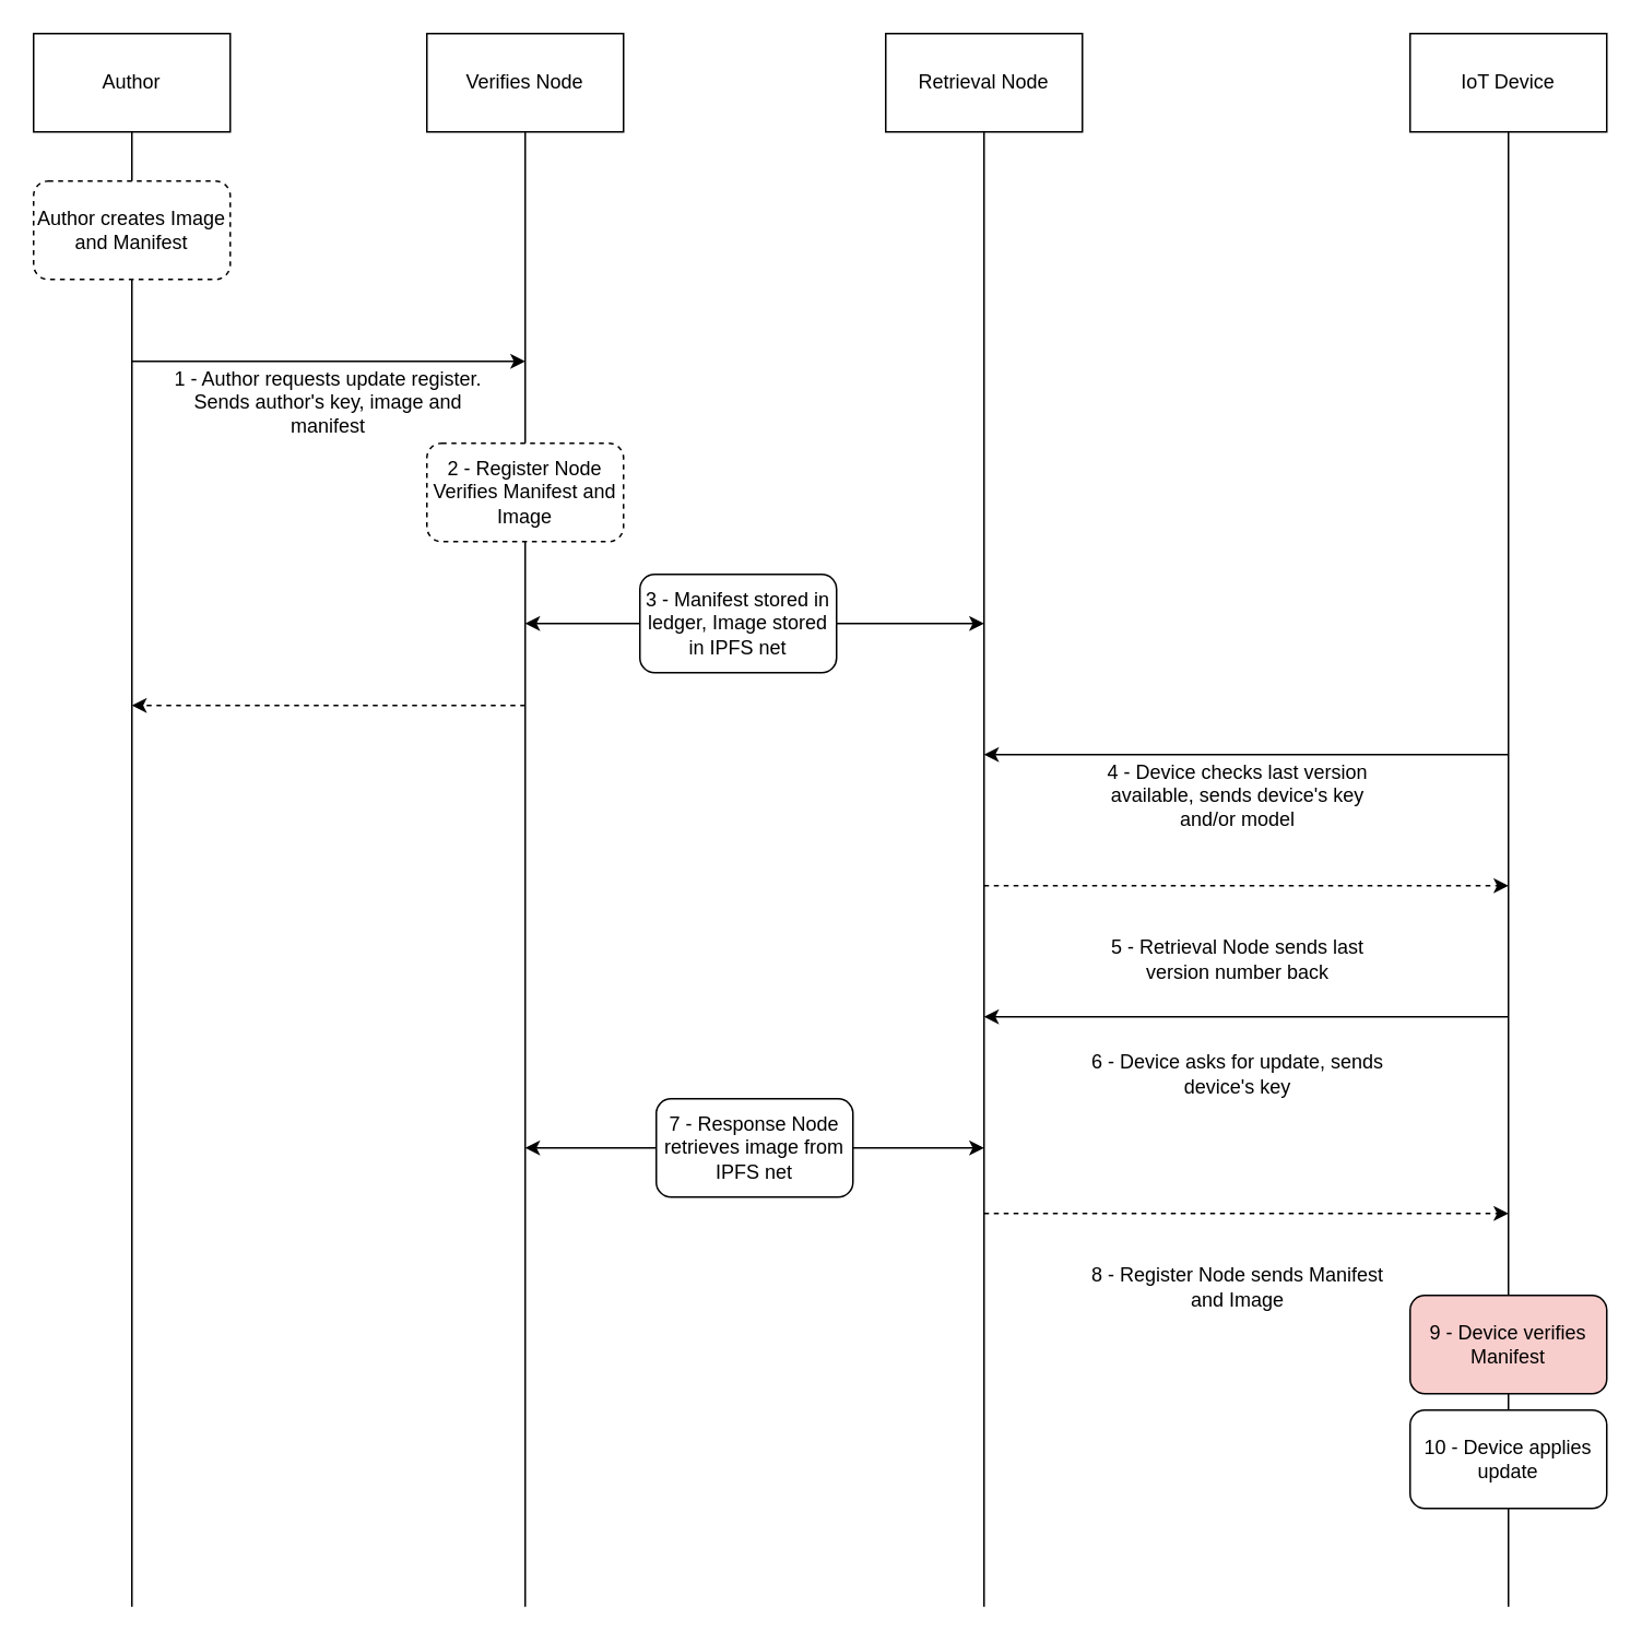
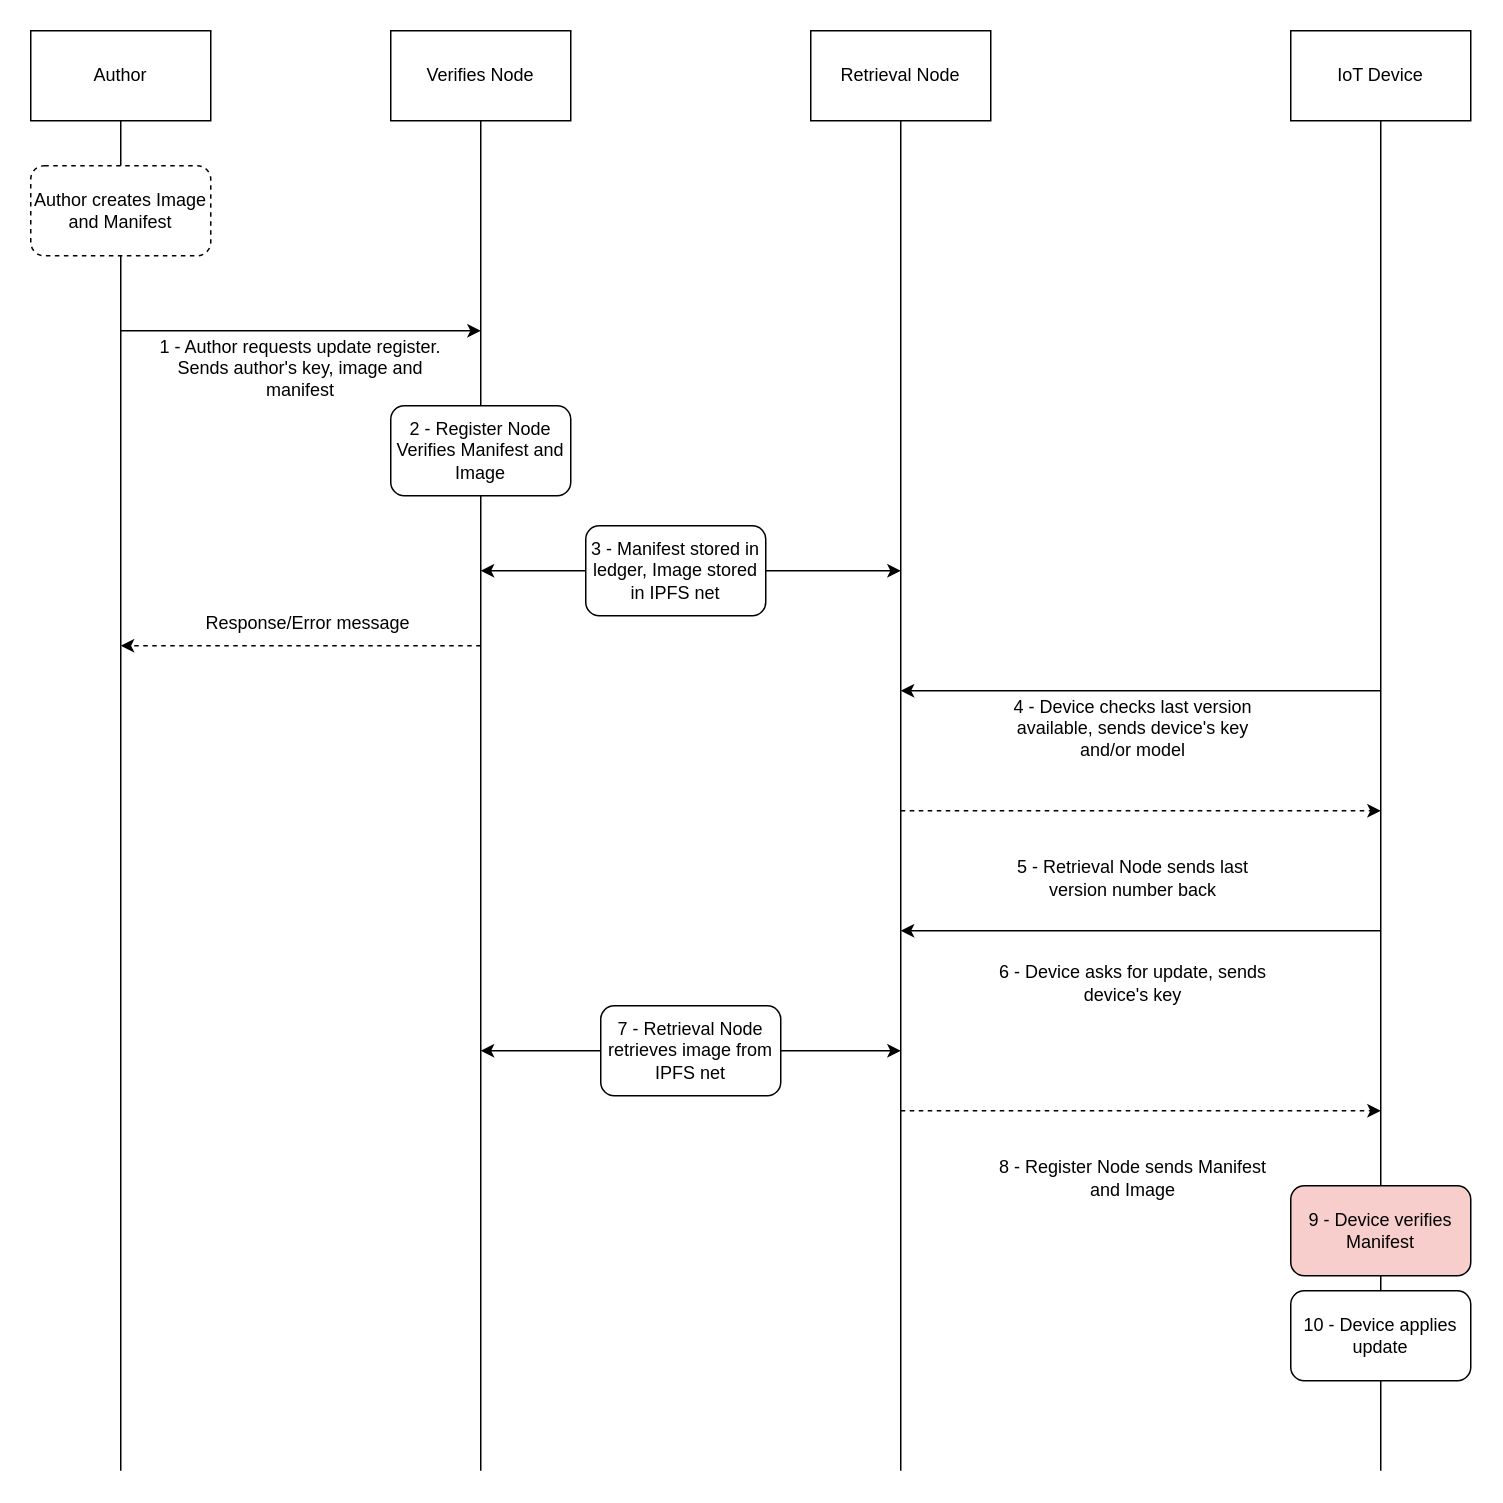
- <mxCell id="13" value="2 - Register Node Verifies Manifest and Image" style="rounded=1;whiteSpace=wrap;html=1;dashed=1;" parent="1" vertex="1"><mxGeometry x="260" y="270" width="120" height="60" as="geometry" /></mxCell>
+ <mxCell id="13" value="2 - Register Node Verifies Manifest and Image" style="rounded=1;whiteSpace=wrap;html=1;" parent="1" vertex="1"><mxGeometry x="260" y="270" width="120" height="60" as="geometry" /></mxCell>
+ <mxCell id="29" value="Response/Error message" style="text;html=1;strokeColor=none;fillColor=none;align=center;verticalAlign=middle;whiteSpace=wrap;rounded=0;" vertex="1" parent="1"><mxGeometry x="130" y="400" width="150" height="30" as="geometry" /></mxCell>
- <mxCell id="27" value="7 - Response Node retrieves image from IPFS net" style="rounded=1;whiteSpace=wrap;html=1;" parent="1" vertex="1"><mxGeometry x="400" y="670" width="120" height="60" as="geometry" /></mxCell>
+ <mxCell id="27" value="7 - Retrieval Node retrieves image from IPFS net" style="rounded=1;whiteSpace=wrap;html=1;" parent="1" vertex="1"><mxGeometry x="400" y="670" width="120" height="60" as="geometry" /></mxCell>
